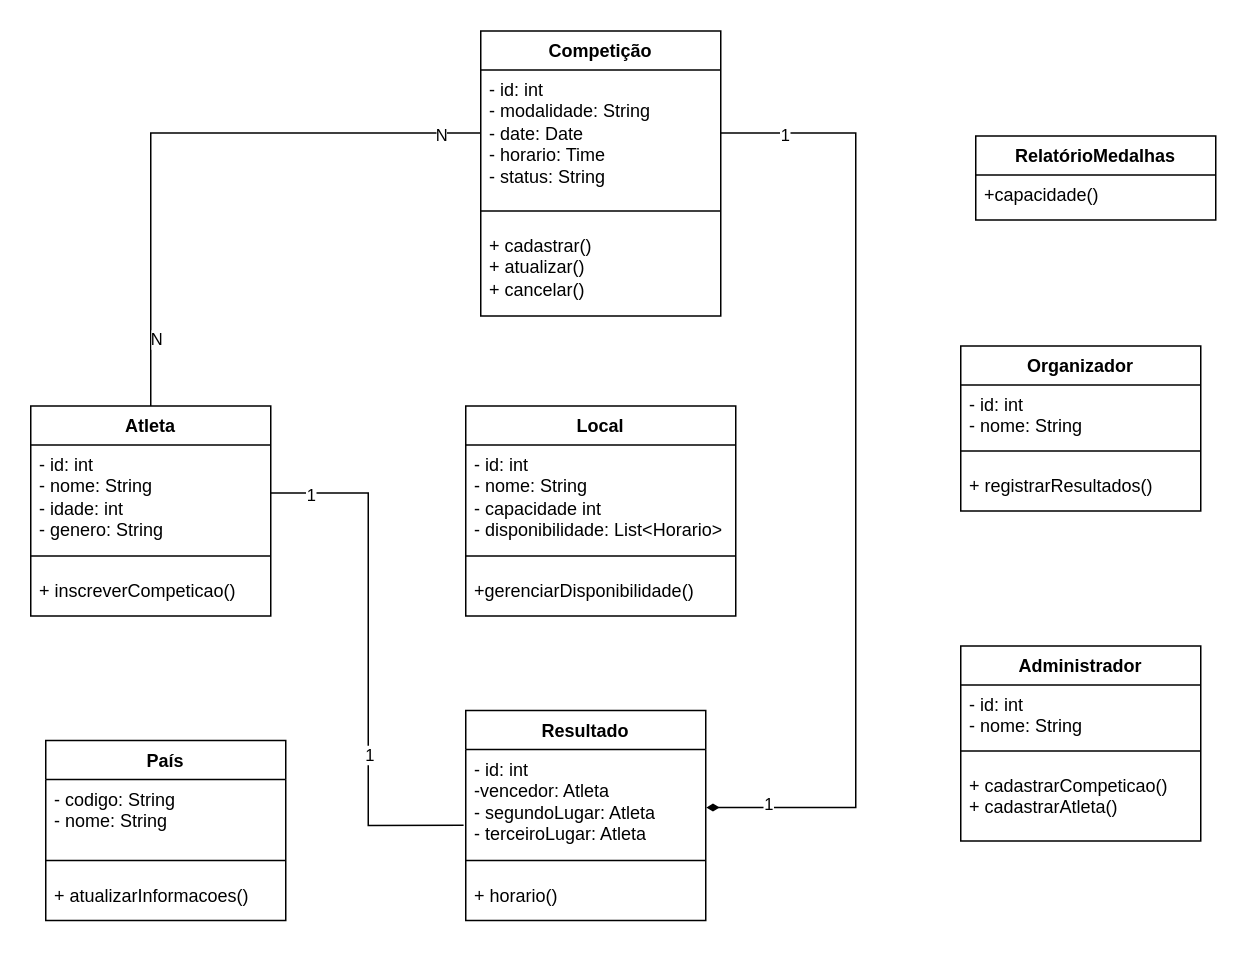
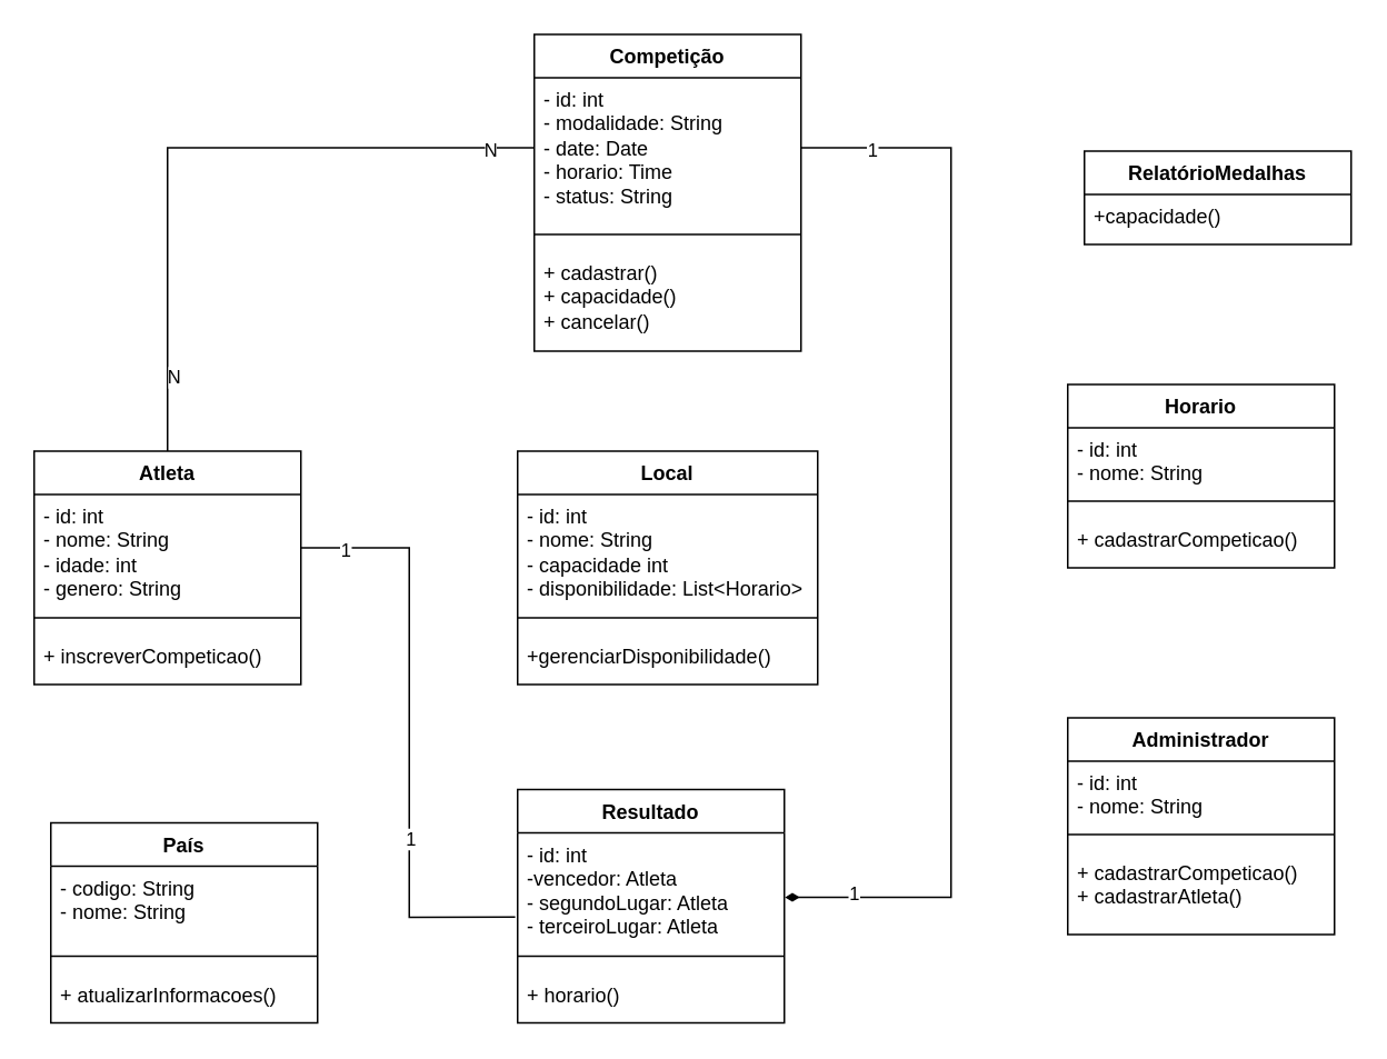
- <mxCell id="5" value="+ cadastrar()&lt;div&gt;+&amp;nbsp;atualizar()&lt;/div&gt;&lt;div&gt;+&amp;nbsp;cancelar()&lt;/div&gt;" style="text;strokeColor=none;fillColor=none;align=left;verticalAlign=top;spacingLeft=4;spacingRight=4;overflow=hidden;rotatable=0;points=[[0,0.5],[1,0.5]];portConstraint=eastwest;whiteSpace=wrap;html=1;" vertex="1" parent="2"><mxGeometry y="130" width="160" height="60" as="geometry" /></mxCell>
+ <mxCell id="5" value="+ cadastrar()&lt;div&gt;+&amp;nbsp;capacidade()&lt;/div&gt;&lt;div&gt;+&amp;nbsp;cancelar()&lt;/div&gt;" style="text;strokeColor=none;fillColor=none;align=left;verticalAlign=top;spacingLeft=4;spacingRight=4;overflow=hidden;rotatable=0;points=[[0,0.5],[1,0.5]];portConstraint=eastwest;whiteSpace=wrap;html=1;" vertex="1" parent="2"><mxGeometry y="130" width="160" height="60" as="geometry" /></mxCell>
- <mxCell id="24" value="Organizador" style="swimlane;fontStyle=1;align=center;verticalAlign=top;childLayout=stackLayout;horizontal=1;startSize=26;horizontalStack=0;resizeParent=1;resizeParentMax=0;resizeLast=0;collapsible=1;marginBottom=0;whiteSpace=wrap;html=1;" vertex="1" parent="1"><mxGeometry x="640" y="230" width="160" height="110" as="geometry" /></mxCell>
+ <mxCell id="24" value="Horario" style="swimlane;fontStyle=1;align=center;verticalAlign=top;childLayout=stackLayout;horizontal=1;startSize=26;horizontalStack=0;resizeParent=1;resizeParentMax=0;resizeLast=0;collapsible=1;marginBottom=0;whiteSpace=wrap;html=1;" vertex="1" parent="1"><mxGeometry x="640" y="230" width="160" height="110" as="geometry" /></mxCell>
- <mxCell id="27" value="&lt;div&gt;&lt;div&gt;+ registrarResultados()&lt;/div&gt;&lt;/div&gt;" style="text;strokeColor=none;fillColor=none;align=left;verticalAlign=top;spacingLeft=4;spacingRight=4;overflow=hidden;rotatable=0;points=[[0,0.5],[1,0.5]];portConstraint=eastwest;whiteSpace=wrap;html=1;" vertex="1" parent="24"><mxGeometry y="80" width="160" height="30" as="geometry" /></mxCell>
+ <mxCell id="27" value="&lt;div&gt;&lt;div&gt;+ cadastrarCompeticao()&lt;/div&gt;&lt;/div&gt;" style="text;strokeColor=none;fillColor=none;align=left;verticalAlign=top;spacingLeft=4;spacingRight=4;overflow=hidden;rotatable=0;points=[[0,0.5],[1,0.5]];portConstraint=eastwest;whiteSpace=wrap;html=1;" vertex="1" parent="24"><mxGeometry y="80" width="160" height="30" as="geometry" /></mxCell>
